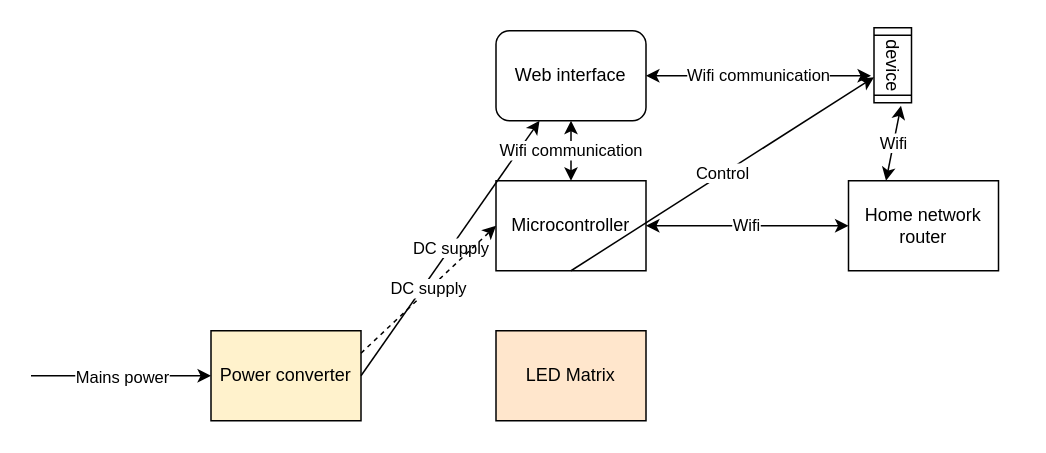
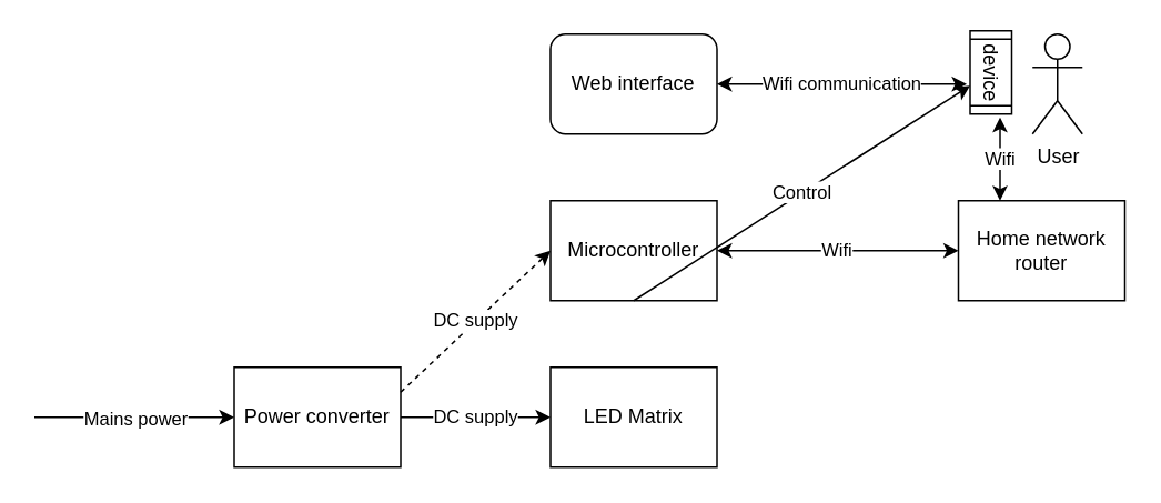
+ <mxCell id="7" value="User" style="shape=umlActor;verticalLabelPosition=bottom;verticalAlign=top;html=1;outlineConnect=0;" vertex="1" parent="1"><mxGeometry x="619.5" y="20" width="30" height="60" as="geometry" /></mxCell>
- <mxCell id="13" value="&lt;div&gt;Wifi communication&lt;/div&gt;" style="endArrow=classic;startArrow=classic;html=1;exitX=0.5;exitY=0;exitDx=0;exitDy=0;entryX=0.5;entryY=1;entryDx=0;entryDy=0;" edge="1" parent="1" source="5" target="8"><mxGeometry width="50" height="50" relative="1" as="geometry"><mxPoint x="440" y="210" as="sourcePoint" /><mxPoint x="490" y="160" as="targetPoint" /><Array as="points" /></mxGeometry></mxCell>
- <mxCell id="11" value="DC supply" style="endArrow=classic;html=1;exitX=1;exitY=0.5;exitDx=0;exitDy=0;" edge="1" parent="1" source="4" target="8"><mxGeometry width="50" height="50" relative="1" as="geometry"><mxPoint x="390" y="230" as="sourcePoint" /><mxPoint x="440" y="180" as="targetPoint" /></mxGeometry></mxCell>
+ <mxCell id="11" value="DC supply" style="endArrow=classic;html=1;exitX=1;exitY=0.5;exitDx=0;exitDy=0;entryX=0;entryY=0.5;entryDx=0;entryDy=0;" edge="1" parent="1" source="4" target="6"><mxGeometry width="50" height="50" relative="1" as="geometry"><mxPoint x="390" y="230" as="sourcePoint" /><mxPoint x="440" y="180" as="targetPoint" /></mxGeometry></mxCell>
- <mxCell id="15" value="Home network router" style="rounded=0;whiteSpace=wrap;html=1;" vertex="1" parent="1"><mxGeometry x="565" y="120" width="100" height="60" as="geometry" /></mxCell>
+ <mxCell id="15" value="Home network router" style="rounded=0;whiteSpace=wrap;html=1;" vertex="1" parent="1"><mxGeometry x="575" y="120" width="100" height="60" as="geometry" /></mxCell>
- <mxCell id="4" value="Power converter" style="rounded=0;whiteSpace=wrap;html=1;fillColor=#fff2cc;" vertex="1" parent="1"><mxGeometry x="140" y="220" width="100" height="60" as="geometry" /></mxCell>
+ <mxCell id="4" value="Power converter" style="rounded=0;whiteSpace=wrap;html=1;" vertex="1" parent="1"><mxGeometry x="140" y="220" width="100" height="60" as="geometry" /></mxCell>
- <mxCell id="6" value="LED Matrix" style="rounded=0;whiteSpace=wrap;html=1;fillColor=#ffe6cc;" vertex="1" parent="1"><mxGeometry x="330" y="220" width="100" height="60" as="geometry" /></mxCell>
+ <mxCell id="6" value="LED Matrix" style="rounded=0;whiteSpace=wrap;html=1;" vertex="1" parent="1"><mxGeometry x="330" y="220" width="100" height="60" as="geometry" /></mxCell>
